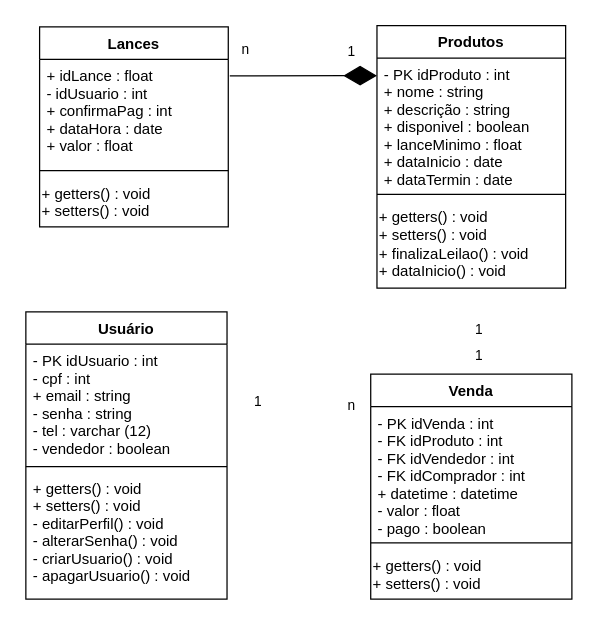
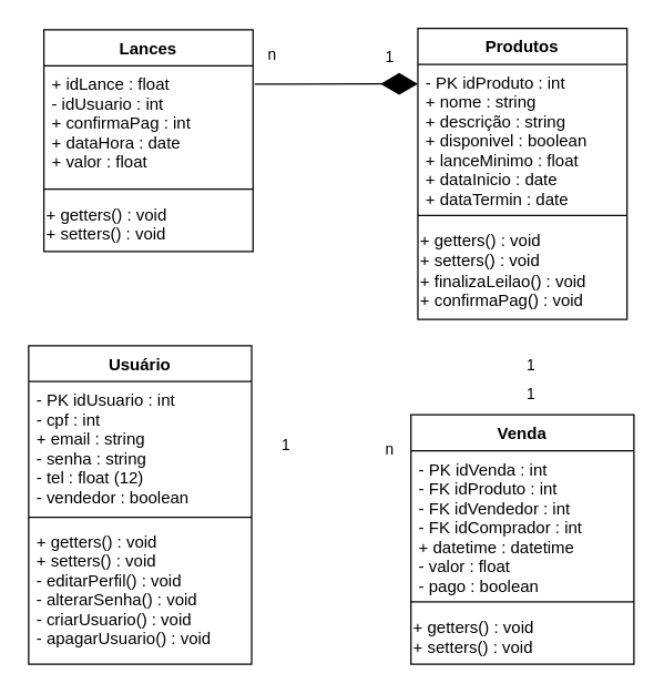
- <mxCell id="9" value="+ getters() : void&lt;br&gt;+ setters() : void&lt;br&gt;+ finalizaLeilao() : void&lt;br&gt;+ dataInicio() : void" style="text;html=1;align=left;verticalAlign=top;resizable=0;points=[];autosize=1;strokeColor=none;fillColor=none;" parent="6" vertex="1"><mxGeometry y="140" width="151" height="70" as="geometry" /></mxCell>
+ <mxCell id="9" value="+ getters() : void&lt;br&gt;+ setters() : void&lt;br&gt;+ finalizaLeilao() : void&lt;br&gt;+ confirmaPag() : void" style="text;html=1;align=left;verticalAlign=top;resizable=0;points=[];autosize=1;strokeColor=none;fillColor=none;" parent="6" vertex="1"><mxGeometry y="140" width="151" height="70" as="geometry" /></mxCell>
- <mxCell id="3" value="- PK idUsuario : int&#10;- cpf : int &#10;+ email : string &#10;- senha : string&#10;- tel : varchar (12)&#10;- vendedor : boolean" style="text;strokeColor=none;fillColor=none;align=left;verticalAlign=top;spacingLeft=4;spacingRight=4;overflow=hidden;rotatable=0;points=[[0,0.5],[1,0.5]];portConstraint=eastwest;" parent="2" vertex="1"><mxGeometry y="26" width="161" height="94" as="geometry" /></mxCell>
+ <mxCell id="3" value="- PK idUsuario : int&#10;- cpf : int &#10;+ email : string &#10;- senha : string&#10;- tel : float (12)&#10;- vendedor : boolean" style="text;strokeColor=none;fillColor=none;align=left;verticalAlign=top;spacingLeft=4;spacingRight=4;overflow=hidden;rotatable=0;points=[[0,0.5],[1,0.5]];portConstraint=eastwest;" parent="2" vertex="1"><mxGeometry y="26" width="161" height="94" as="geometry" /></mxCell>
